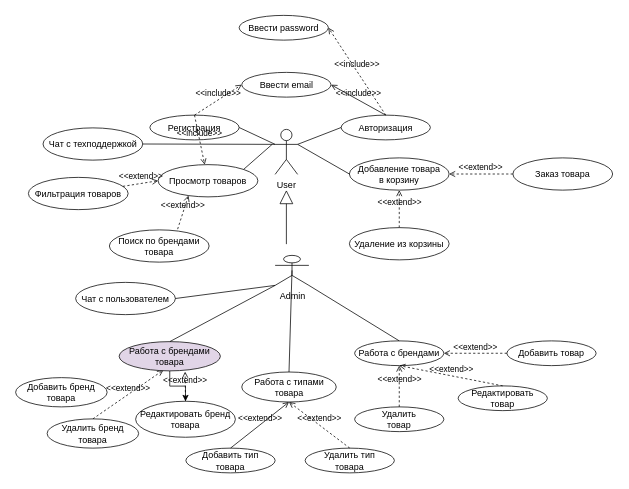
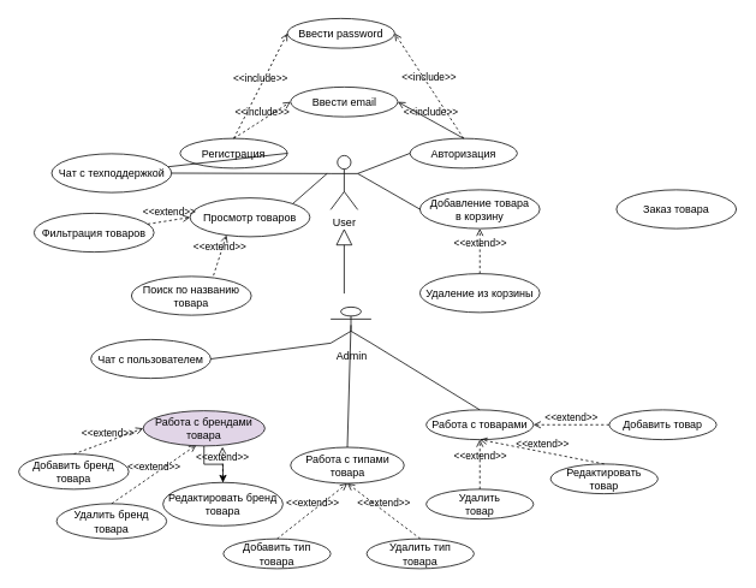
- <mxCell id="7" value="" style="endArrow=none;html=1;rounded=0;entryX=0;entryY=0.333;entryDx=0;entryDy=0;entryPerimeter=0;exitX=1;exitY=0.5;exitDx=0;exitDy=0;" parent="1" source="5" target="2" edge="1"><mxGeometry width="50" height="50" relative="1" as="geometry"><mxPoint x="230" y="438" as="sourcePoint" /><mxPoint x="280" y="388" as="targetPoint" /></mxGeometry></mxCell>
+ <mxCell id="7" value="" style="endArrow=none;html=1;rounded=0;exitX=1;exitY=0.5;exitDx=0;exitDy=0;" parent="1" source="5" target="44" edge="1"><mxGeometry width="50" height="50" relative="1" as="geometry"><mxPoint x="230" y="438" as="sourcePoint" /><mxPoint x="280" y="388" as="targetPoint" /></mxGeometry></mxCell>
- <mxCell id="6" value="&amp;lt;&amp;lt;include&amp;gt;&amp;gt;" style="html=1;verticalAlign=bottom;labelBackgroundColor=none;endArrow=open;endFill=0;dashed=1;rounded=0;exitX=0.5;exitY=0;exitDx=0;exitDy=0;" parent="1" source="5" target="50" edge="1"><mxGeometry width="160" relative="1" as="geometry"><mxPoint x="568" y="468" as="sourcePoint" /><mxPoint x="728" y="468" as="targetPoint" /></mxGeometry></mxCell>
+ <mxCell id="6" value="&amp;lt;&amp;lt;include&amp;gt;&amp;gt;" style="html=1;verticalAlign=bottom;labelBackgroundColor=none;endArrow=open;endFill=0;dashed=1;rounded=0;exitX=0.5;exitY=0;exitDx=0;exitDy=0;entryX=0;entryY=0.5;entryDx=0;entryDy=0;" parent="1" source="5" target="10" edge="1"><mxGeometry width="160" relative="1" as="geometry"><mxPoint x="568" y="468" as="sourcePoint" /><mxPoint x="728" y="468" as="targetPoint" /></mxGeometry></mxCell>
- <mxCell id="40" value="&amp;lt;&amp;lt;extend&amp;gt;&amp;gt;" style="html=1;verticalAlign=bottom;labelBackgroundColor=none;endArrow=open;endFill=0;dashed=1;rounded=0;exitX=0;exitY=0.5;exitDx=0;exitDy=0;entryX=1;entryY=0.5;entryDx=0;entryDy=0;" parent="1" source="39" target="36" edge="1"><mxGeometry width="160" relative="1" as="geometry"><mxPoint x="671" y="389" as="sourcePoint" /><mxPoint x="714" y="334" as="targetPoint" /></mxGeometry></mxCell>
- <mxCell id="51" value="&lt;div&gt;Поиск по брендами товара&lt;/div&gt;" style="ellipse;whiteSpace=wrap;html=1;" vertex="1" parent="1"><mxGeometry x="145" y="306" width="133" height="43" as="geometry" /></mxCell>
+ <mxCell id="51" value="&lt;div&gt;Поиск по названию товара&lt;/div&gt;" style="ellipse;whiteSpace=wrap;html=1;" vertex="1" parent="1"><mxGeometry x="145" y="306" width="133" height="43" as="geometry" /></mxCell>
- <mxCell id="34" value="" style="endArrow=none;html=1;rounded=0;entryX=0;entryY=1;entryDx=0;entryDy=0;entryPerimeter=0;exitX=0.5;exitY=0;exitDx=0;exitDy=0;" parent="1" source="33" target="3" edge="1"><mxGeometry width="50" height="50" relative="1" as="geometry"><mxPoint x="629" y="390" as="sourcePoint" /><mxPoint x="493" y="336" as="targetPoint" /></mxGeometry></mxCell>
- <mxCell id="21" value="Работа с брендами" style="ellipse;whiteSpace=wrap;html=1;" parent="1" vertex="1"><mxGeometry x="472" y="454" width="119" height="33" as="geometry" /></mxCell>
+ <mxCell id="21" value="Работа с товарами" style="ellipse;whiteSpace=wrap;html=1;" parent="1" vertex="1"><mxGeometry x="472" y="454" width="119" height="33" as="geometry" /></mxCell>
+ <mxCell id="35" value="&amp;lt;&amp;lt;extend&amp;gt;&amp;gt;" style="html=1;verticalAlign=bottom;labelBackgroundColor=none;endArrow=open;endFill=0;dashed=1;rounded=0;exitX=0.5;exitY=0;exitDx=0;exitDy=0;entryX=0;entryY=0.5;entryDx=0;entryDy=0;" parent="1" source="20" target="33" edge="1"><mxGeometry width="160" relative="1" as="geometry"><mxPoint x="511" y="383" as="sourcePoint" /><mxPoint x="671" y="383" as="targetPoint" /></mxGeometry></mxCell>
- <mxCell id="25" value="&amp;lt;&amp;lt;extend&amp;gt;&amp;gt;" style="html=1;verticalAlign=bottom;labelBackgroundColor=none;endArrow=open;endFill=0;dashed=0;rounded=0;entryX=0.5;entryY=1;entryDx=0;entryDy=0;exitX=0.5;exitY=0;exitDx=0;exitDy=0;" parent="1" source="17" target="28" edge="1"><mxGeometry width="160" relative="1" as="geometry"><mxPoint x="153" y="696" as="sourcePoint" /><mxPoint x="313" y="696" as="targetPoint" /></mxGeometry></mxCell>
+ <mxCell id="25" value="&amp;lt;&amp;lt;extend&amp;gt;&amp;gt;" style="html=1;verticalAlign=bottom;labelBackgroundColor=none;endArrow=open;endFill=0;dashed=1;rounded=0;entryX=0.5;entryY=1;entryDx=0;entryDy=0;exitX=0.5;exitY=0;exitDx=0;exitDy=0;" parent="1" source="17" target="28" edge="1"><mxGeometry width="160" relative="1" as="geometry"><mxPoint x="153" y="696" as="sourcePoint" /><mxPoint x="313" y="696" as="targetPoint" /></mxGeometry></mxCell>
